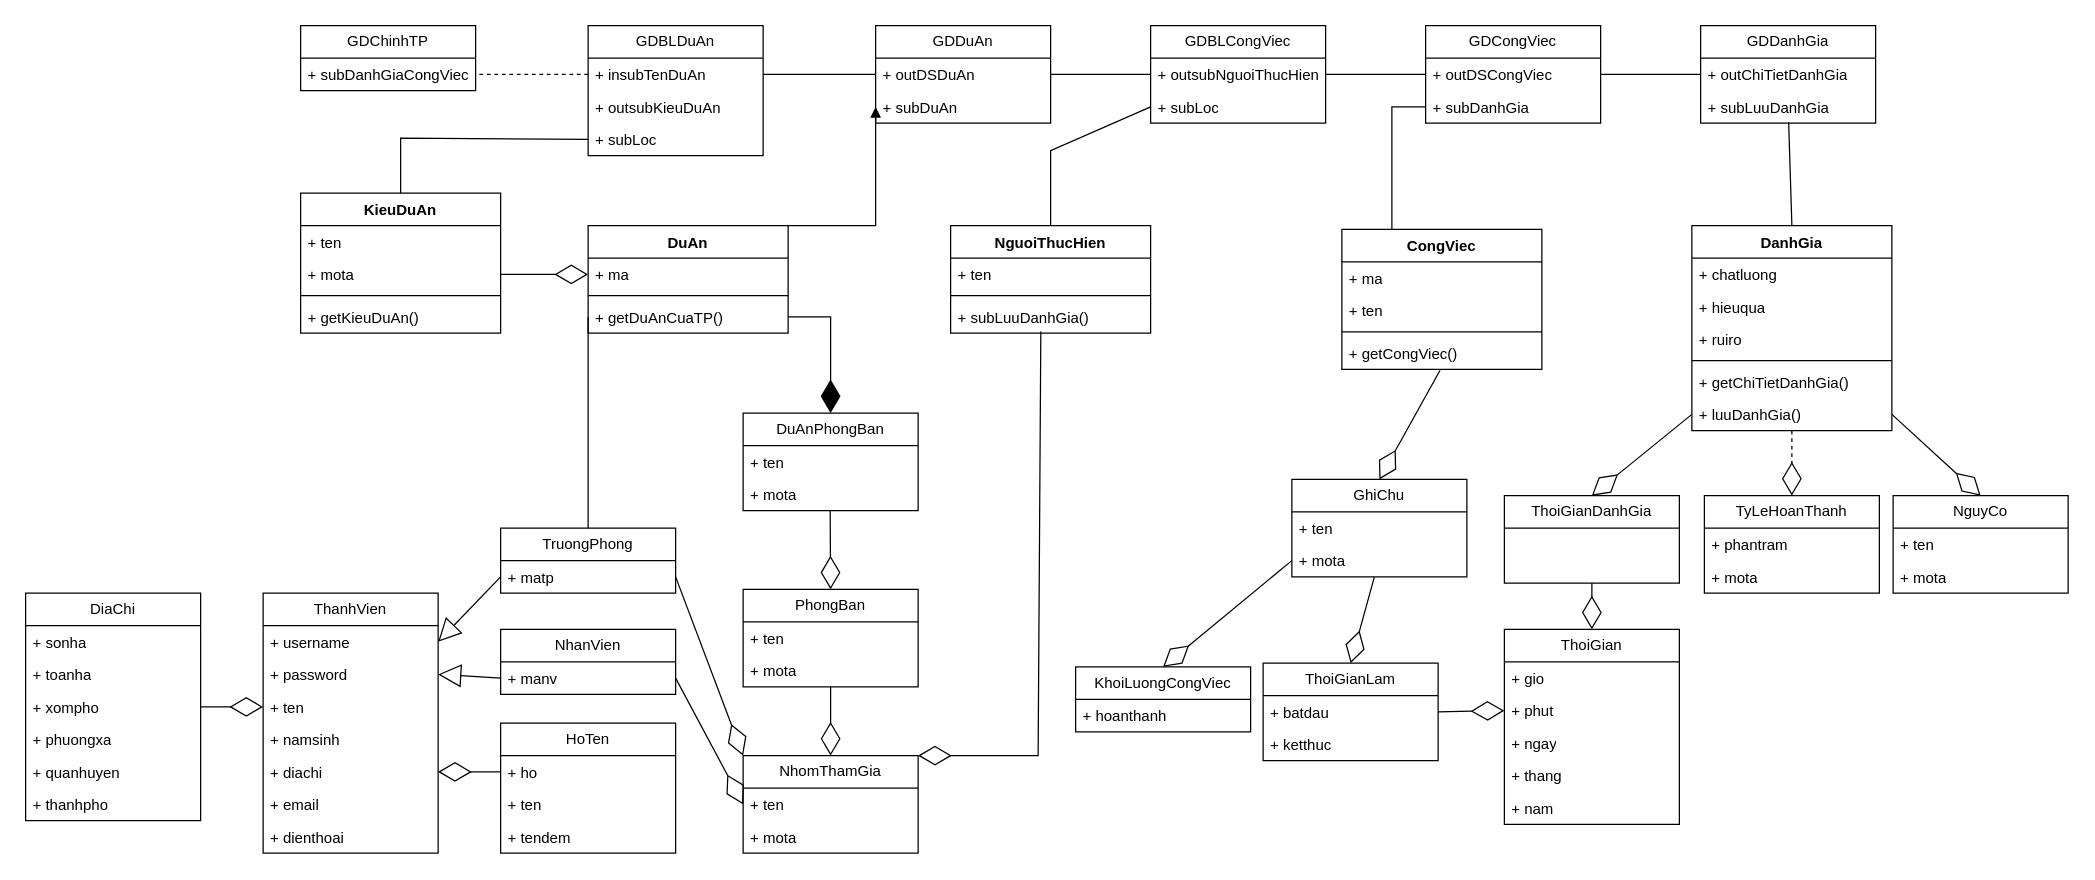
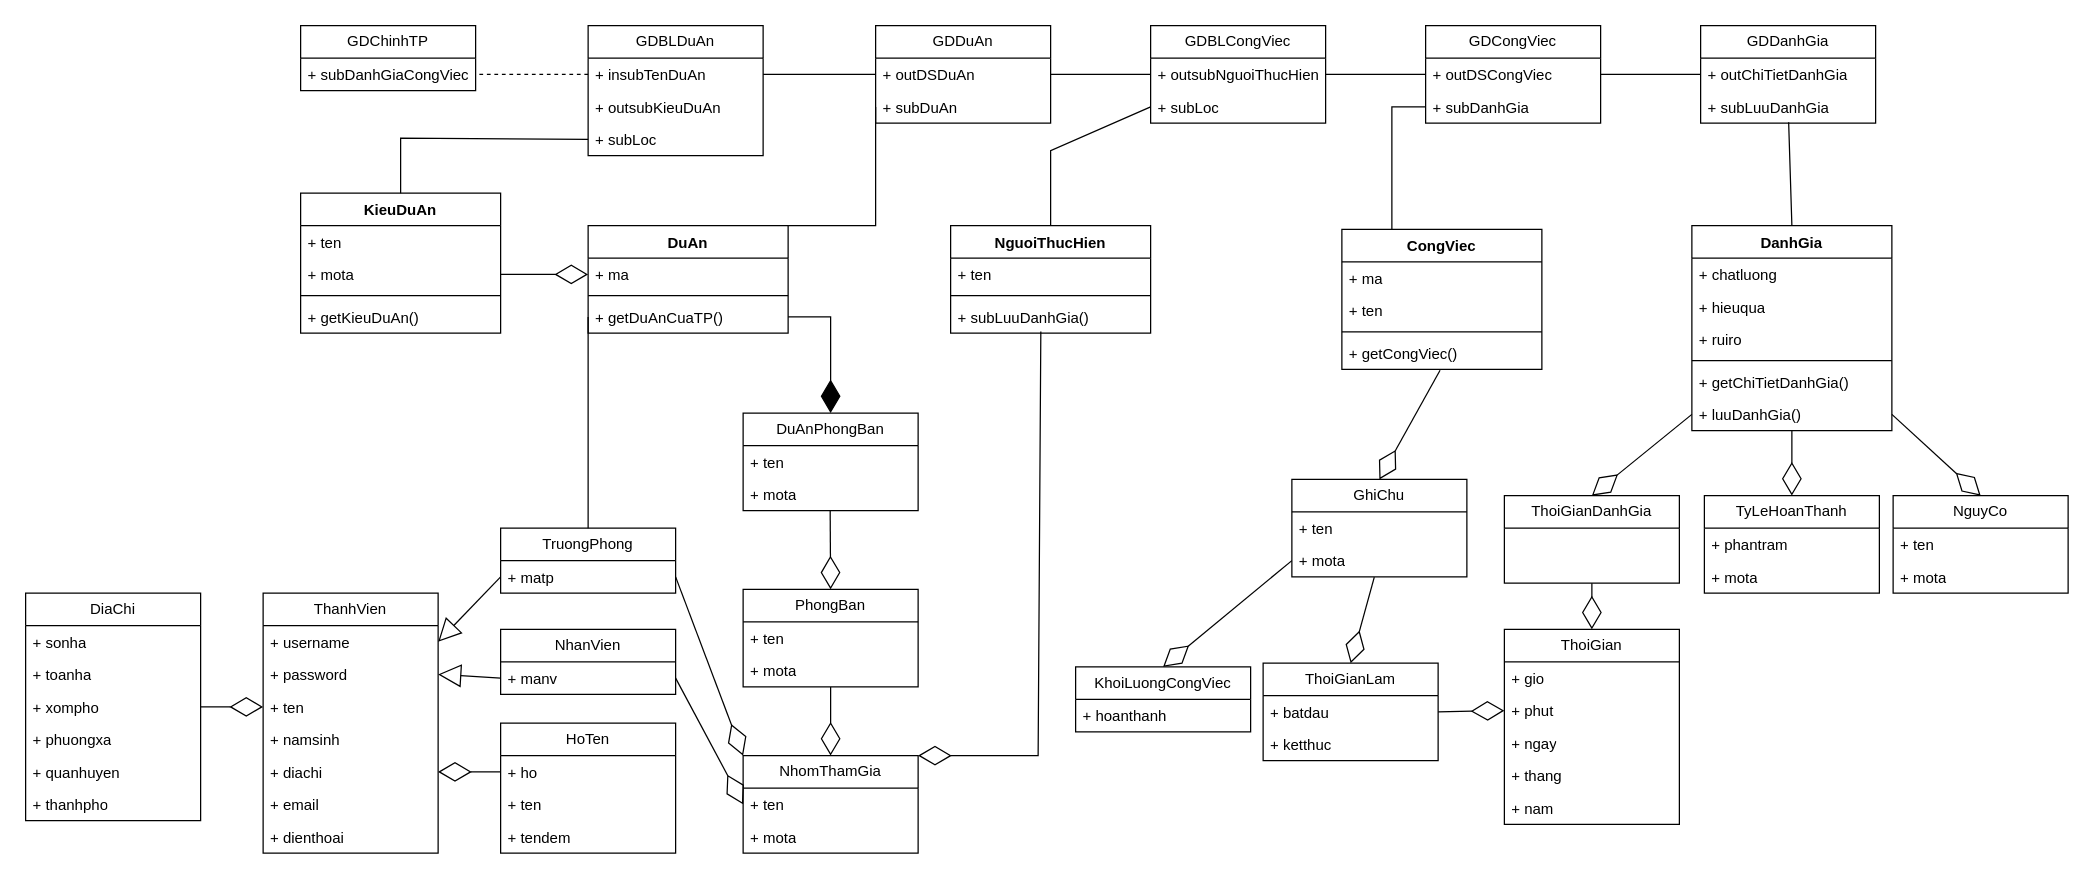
- <mxCell id="125" value="" style="endArrow=block;html=1;rounded=0;entryX=0;entryY=0.5;entryDx=0;entryDy=0;exitX=1;exitY=0;exitDx=0;exitDy=0;" edge="1" parent="1" source="25" target="13"><mxGeometry width="50" height="50" relative="1" as="geometry"><mxPoint x="860" y="720" as="sourcePoint" /><mxPoint x="910" y="670" as="targetPoint" /><Array as="points"><mxPoint x="700" y="180" /></Array></mxGeometry></mxCell>
+ <mxCell id="125" value="" style="endArrow=none;html=1;rounded=0;entryX=0;entryY=0.5;entryDx=0;entryDy=0;exitX=1;exitY=0;exitDx=0;exitDy=0;" edge="1" parent="1" source="25" target="13"><mxGeometry width="50" height="50" relative="1" as="geometry"><mxPoint x="860" y="720" as="sourcePoint" /><mxPoint x="910" y="670" as="targetPoint" /><Array as="points"><mxPoint x="700" y="180" /></Array></mxGeometry></mxCell>
- <mxCell id="52" value="" style="endArrow=diamondThin;endFill=0;endSize=24;html=1;rounded=0;entryX=0.5;entryY=0;entryDx=0;entryDy=0;dashed=1;" edge="1" target="49" parent="1" source="44"><mxGeometry width="160" relative="1" as="geometry"><mxPoint x="1383" y="463" as="sourcePoint" /><mxPoint x="1213" y="485" as="targetPoint" /></mxGeometry></mxCell>
+ <mxCell id="52" value="" style="endArrow=diamondThin;endFill=0;endSize=24;html=1;rounded=0;entryX=0.5;entryY=0;entryDx=0;entryDy=0;" edge="1" target="49" parent="1" source="44"><mxGeometry width="160" relative="1" as="geometry"><mxPoint x="1383" y="463" as="sourcePoint" /><mxPoint x="1213" y="485" as="targetPoint" /></mxGeometry></mxCell>
